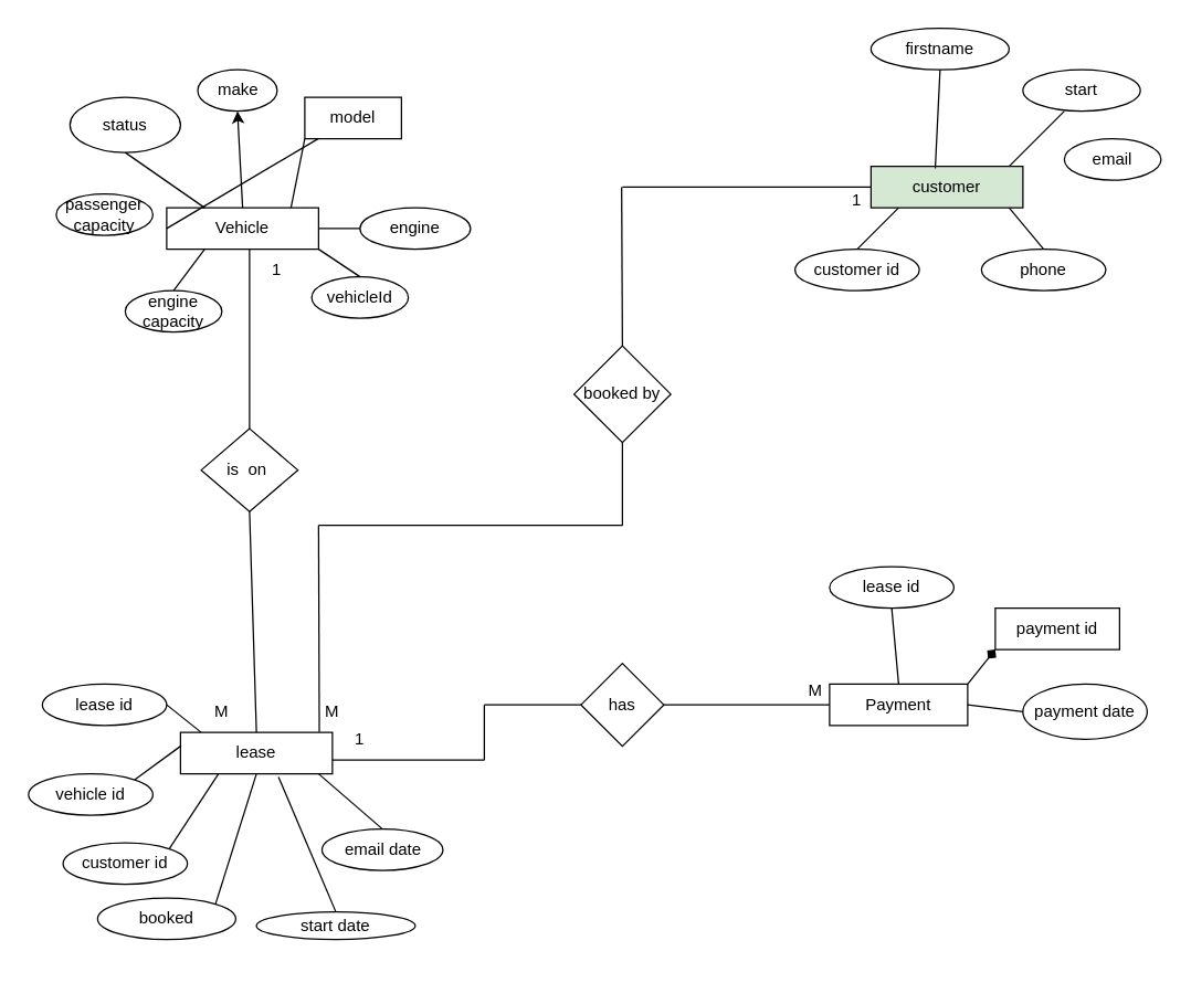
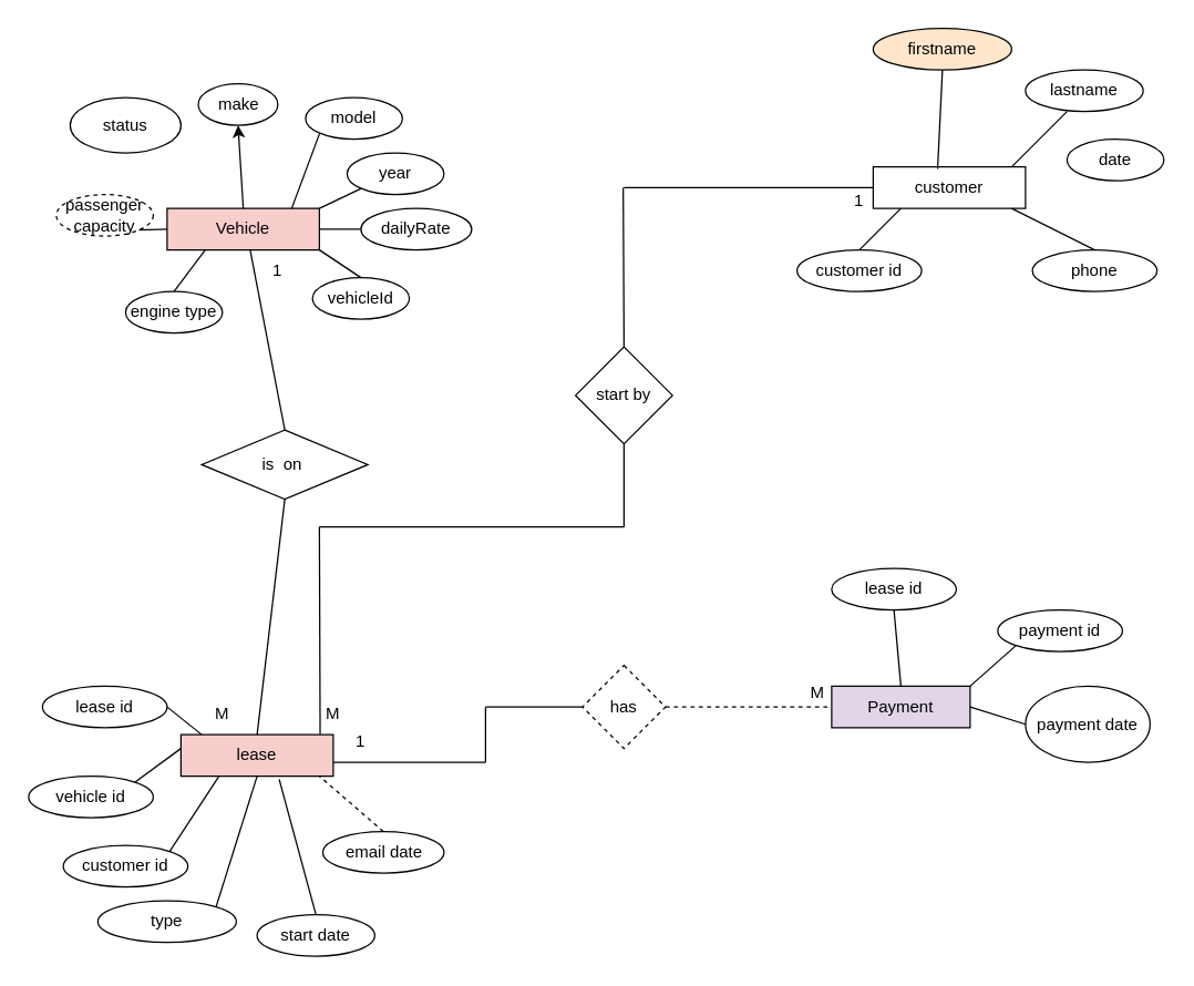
- <mxCell id="47" value="firstname" style="ellipse;whiteSpace=wrap;html=1;" vertex="1" parent="1"><mxGeometry x="630" y="20" width="100" height="30" as="geometry" /></mxCell>
+ <mxCell id="47" value="firstname" style="ellipse;whiteSpace=wrap;html=1;fillColor=#ffe6cc;" vertex="1" parent="1"><mxGeometry x="630" y="20" width="100" height="30" as="geometry" /></mxCell>
- <mxCell id="25" value="make" style="ellipse;whiteSpace=wrap;html=1;" vertex="1" parent="1"><mxGeometry x="142.5" y="50" width="57.5" height="30" as="geometry" /></mxCell>
+ <mxCell id="25" value="make" style="ellipse;whiteSpace=wrap;html=1;" vertex="1" parent="1"><mxGeometry x="142.5" y="60" width="57.5" height="30" as="geometry" /></mxCell>
- <mxCell id="49" value="start" style="ellipse;whiteSpace=wrap;html=1;" vertex="1" parent="1"><mxGeometry x="740" y="50" width="85" height="30" as="geometry" /></mxCell>
+ <mxCell id="49" value="lastname" style="ellipse;whiteSpace=wrap;html=1;" vertex="1" parent="1"><mxGeometry x="740" y="50" width="85" height="30" as="geometry" /></mxCell>
- <mxCell id="26" value="model" style="whiteSpace=wrap;html=1;rounded=0;" vertex="1" parent="1"><mxGeometry x="220" y="70" width="70" height="30" as="geometry" /></mxCell>
+ <mxCell id="26" value="model" style="ellipse;whiteSpace=wrap;html=1;" vertex="1" parent="1"><mxGeometry x="220" y="70" width="70" height="30" as="geometry" /></mxCell>
- <mxCell id="50" value="email" style="ellipse;whiteSpace=wrap;html=1;" vertex="1" parent="1"><mxGeometry x="770" y="100" width="70" height="30" as="geometry" /></mxCell>
+ <mxCell id="50" value="date" style="ellipse;whiteSpace=wrap;html=1;" vertex="1" parent="1"><mxGeometry x="770" y="100" width="70" height="30" as="geometry" /></mxCell>
+ <mxCell id="27" value="year" style="ellipse;whiteSpace=wrap;html=1;" vertex="1" parent="1"><mxGeometry x="250" y="110" width="70" height="30" as="geometry" /></mxCell>
- <mxCell id="38" value="" style="endArrow=none;html=1;rounded=0;exitX=0.25;exitY=0;exitDx=0;exitDy=0;entryX=0.5;entryY=1;entryDx=0;entryDy=0;" edge="1" parent="1" source="2" target="29"><mxGeometry width="50" height="50" relative="1" as="geometry"><mxPoint x="60" y="140" as="sourcePoint" /><mxPoint x="110" y="90" as="targetPoint" /></mxGeometry></mxCell>
- <mxCell id="40" value="" style="endArrow=none;html=1;rounded=0;exitX=0;exitY=0.5;exitDx=0;exitDy=0;" edge="1" parent="1" source="2" target="26"><mxGeometry width="50" height="50" relative="1" as="geometry"><mxPoint x="460" y="360" as="sourcePoint" /><mxPoint x="510" y="310" as="targetPoint" /></mxGeometry></mxCell>
+ <mxCell id="40" value="" style="endArrow=none;html=1;rounded=0;entryX=1;entryY=1;entryDx=0;entryDy=0;exitX=0;exitY=0.5;exitDx=0;exitDy=0;" edge="1" parent="1" source="2" target="32"><mxGeometry width="50" height="50" relative="1" as="geometry"><mxPoint x="460" y="360" as="sourcePoint" /><mxPoint x="510" y="310" as="targetPoint" /></mxGeometry></mxCell>
- <mxCell id="3" value="customer" style="rounded=0;whiteSpace=wrap;html=1;fillColor=#d5e8d4;" vertex="1" parent="1"><mxGeometry x="630" y="120" width="110" height="30" as="geometry" /></mxCell>
+ <mxCell id="3" value="customer" style="rounded=0;whiteSpace=wrap;html=1;" vertex="1" parent="1"><mxGeometry x="630" y="120" width="110" height="30" as="geometry" /></mxCell>
+ <mxCell id="34" value="" style="endArrow=none;html=1;rounded=0;entryX=0;entryY=1;entryDx=0;entryDy=0;exitX=1;exitY=0;exitDx=0;exitDy=0;" edge="1" parent="1" source="2" target="27"><mxGeometry width="50" height="50" relative="1" as="geometry"><mxPoint x="290" y="340" as="sourcePoint" /><mxPoint x="340" y="290" as="targetPoint" /></mxGeometry></mxCell>
- <mxCell id="32" value="passenger&lt;br&gt;capacity" style="ellipse;whiteSpace=wrap;html=1;" vertex="1" parent="1"><mxGeometry x="40" y="140" width="70" height="30" as="geometry" /></mxCell>
+ <mxCell id="32" value="passenger&lt;br&gt;capacity" style="ellipse;whiteSpace=wrap;html=1;dashed=1;" vertex="1" parent="1"><mxGeometry x="40" y="140" width="70" height="30" as="geometry" /></mxCell>
- <mxCell id="2" value="Vehicle" style="rounded=0;whiteSpace=wrap;html=1;" vertex="1" parent="1"><mxGeometry x="120" y="150" width="110" height="30" as="geometry" /></mxCell>
+ <mxCell id="2" value="Vehicle" style="rounded=0;whiteSpace=wrap;html=1;fillColor=#f8cecc;" vertex="1" parent="1"><mxGeometry x="120" y="150" width="110" height="30" as="geometry" /></mxCell>
- <mxCell id="28" value="engine" style="ellipse;whiteSpace=wrap;html=1;" vertex="1" parent="1"><mxGeometry x="260" y="150" width="80" height="30" as="geometry" /></mxCell>
+ <mxCell id="28" value="dailyRate" style="ellipse;whiteSpace=wrap;html=1;" vertex="1" parent="1"><mxGeometry x="260" y="150" width="80" height="30" as="geometry" /></mxCell>
- <mxCell id="51" value="phone" style="ellipse;whiteSpace=wrap;html=1;" vertex="1" parent="1"><mxGeometry x="710" y="180" width="90" height="30" as="geometry" /></mxCell>
+ <mxCell id="51" value="phone" style="ellipse;whiteSpace=wrap;html=1;" vertex="1" parent="1"><mxGeometry x="745" y="180" width="90" height="30" as="geometry" /></mxCell>
- <mxCell id="31" value="engine capacity" style="ellipse;whiteSpace=wrap;html=1;" vertex="1" parent="1"><mxGeometry x="90" y="210" width="70" height="30" as="geometry" /></mxCell>
+ <mxCell id="31" value="engine type" style="ellipse;whiteSpace=wrap;html=1;" vertex="1" parent="1"><mxGeometry x="90" y="210" width="70" height="30" as="geometry" /></mxCell>
- <mxCell id="56" value="booked by" style="rhombus;whiteSpace=wrap;html=1;" vertex="1" parent="1"><mxGeometry x="415" y="250" width="70" height="70" as="geometry" /></mxCell>
+ <mxCell id="56" value="start by" style="rhombus;whiteSpace=wrap;html=1;" vertex="1" parent="1"><mxGeometry x="415" y="250" width="70" height="70" as="geometry" /></mxCell>
- <mxCell id="6" value="is&amp;nbsp; on&amp;nbsp;" style="rhombus;whiteSpace=wrap;html=1;" vertex="1" parent="1"><mxGeometry x="145" y="310" width="70" height="60" as="geometry" /></mxCell>
+ <mxCell id="6" value="is&amp;nbsp; on&amp;nbsp;" style="rhombus;whiteSpace=wrap;html=1;" vertex="1" parent="1"><mxGeometry x="145" y="310" width="120" height="50" as="geometry" /></mxCell>
- <mxCell id="42" value="payment id" style="whiteSpace=wrap;html=1;rounded=0;" vertex="1" parent="1"><mxGeometry x="720" y="440" width="90" height="30" as="geometry" /></mxCell>
+ <mxCell id="42" value="payment id" style="ellipse;whiteSpace=wrap;html=1;" vertex="1" parent="1"><mxGeometry x="720" y="440" width="90" height="30" as="geometry" /></mxCell>
- <mxCell id="45" value="" style="endArrow=diamond;html=1;rounded=0;entryX=0;entryY=1;entryDx=0;entryDy=0;exitX=1;exitY=0;exitDx=0;exitDy=0;" edge="1" parent="1" source="5" target="42"><mxGeometry width="50" height="50" relative="1" as="geometry"><mxPoint x="690" y="490" as="sourcePoint" /><mxPoint x="470" y="460" as="targetPoint" /></mxGeometry></mxCell>
+ <mxCell id="45" value="" style="endArrow=none;html=1;rounded=0;entryX=0;entryY=1;entryDx=0;entryDy=0;exitX=1;exitY=0;exitDx=0;exitDy=0;" edge="1" parent="1" source="5" target="42"><mxGeometry width="50" height="50" relative="1" as="geometry"><mxPoint x="690" y="490" as="sourcePoint" /><mxPoint x="470" y="460" as="targetPoint" /></mxGeometry></mxCell>
- <mxCell id="7" value="has" style="rhombus;whiteSpace=wrap;html=1;" vertex="1" parent="1"><mxGeometry x="420" y="480" width="60" height="60" as="geometry" /></mxCell>
+ <mxCell id="7" value="has" style="rhombus;whiteSpace=wrap;html=1;dashed=1;" vertex="1" parent="1"><mxGeometry x="420" y="480" width="60" height="60" as="geometry" /></mxCell>
- <mxCell id="13" value="" style="endArrow=none;html=1;rounded=0;exitX=1;exitY=0.5;exitDx=0;exitDy=0;entryX=0;entryY=0.5;entryDx=0;entryDy=0;" edge="1" parent="1" source="7" target="5"><mxGeometry width="50" height="50" relative="1" as="geometry"><mxPoint x="460" y="360" as="sourcePoint" /><mxPoint x="510" y="310" as="targetPoint" /></mxGeometry></mxCell>
+ <mxCell id="13" value="" style="endArrow=none;html=1;rounded=0;exitX=1;exitY=0.5;exitDx=0;exitDy=0;entryX=0;entryY=0.5;entryDx=0;entryDy=0;dashed=1;" edge="1" parent="1" source="7" target="5"><mxGeometry width="50" height="50" relative="1" as="geometry"><mxPoint x="460" y="360" as="sourcePoint" /><mxPoint x="510" y="310" as="targetPoint" /></mxGeometry></mxCell>
- <mxCell id="5" value="Payment" style="rounded=0;whiteSpace=wrap;html=1;" vertex="1" parent="1"><mxGeometry x="600" y="495" width="100" height="30" as="geometry" /></mxCell>
+ <mxCell id="5" value="Payment" style="rounded=0;whiteSpace=wrap;html=1;fillColor=#e1d5e7;" vertex="1" parent="1"><mxGeometry x="600" y="495" width="100" height="30" as="geometry" /></mxCell>
- <mxCell id="43" value="payment date" style="ellipse;whiteSpace=wrap;html=1;" vertex="1" parent="1"><mxGeometry x="740" y="495" width="90" height="40" as="geometry" /></mxCell>
+ <mxCell id="43" value="payment date" style="ellipse;whiteSpace=wrap;html=1;" vertex="1" parent="1"><mxGeometry x="740" y="495" width="90" height="55" as="geometry" /></mxCell>
- <mxCell id="4" value="lease" style="rounded=0;whiteSpace=wrap;html=1;" vertex="1" parent="1"><mxGeometry x="130" y="530" width="110" height="30" as="geometry" /></mxCell>
+ <mxCell id="4" value="lease" style="rounded=0;whiteSpace=wrap;html=1;fillColor=#f8cecc;" vertex="1" parent="1"><mxGeometry x="130" y="530" width="110" height="30" as="geometry" /></mxCell>
- <mxCell id="64" value="" style="endArrow=none;html=1;rounded=0;entryX=0.909;entryY=1;entryDx=0;entryDy=0;entryPerimeter=0;exitX=0.5;exitY=0;exitDx=0;exitDy=0;" edge="1" parent="1" source="58" target="4"><mxGeometry width="50" height="50" relative="1" as="geometry"><mxPoint x="270" y="590" as="sourcePoint" /><mxPoint x="320" y="540" as="targetPoint" /></mxGeometry></mxCell>
+ <mxCell id="64" value="" style="endArrow=none;html=1;rounded=0;entryX=0.909;entryY=1;entryDx=0;entryDy=0;entryPerimeter=0;exitX=0.5;exitY=0;exitDx=0;exitDy=0;dashed=1;" edge="1" parent="1" source="58" target="4"><mxGeometry width="50" height="50" relative="1" as="geometry"><mxPoint x="270" y="590" as="sourcePoint" /><mxPoint x="320" y="540" as="targetPoint" /></mxGeometry></mxCell>
- <mxCell id="62" value="booked" style="ellipse;whiteSpace=wrap;html=1;" vertex="1" parent="1"><mxGeometry x="70" y="650" width="100" height="30" as="geometry" /></mxCell>
+ <mxCell id="62" value="type" style="ellipse;whiteSpace=wrap;html=1;" vertex="1" parent="1"><mxGeometry x="70" y="650" width="100" height="30" as="geometry" /></mxCell>
- <mxCell id="59" value="start date" style="ellipse;whiteSpace=wrap;html=1;" vertex="1" parent="1"><mxGeometry x="185" y="660" width="115" height="20" as="geometry" /></mxCell>
+ <mxCell id="59" value="start date" style="ellipse;whiteSpace=wrap;html=1;" vertex="1" parent="1"><mxGeometry x="185" y="660" width="85" height="30" as="geometry" /></mxCell>
